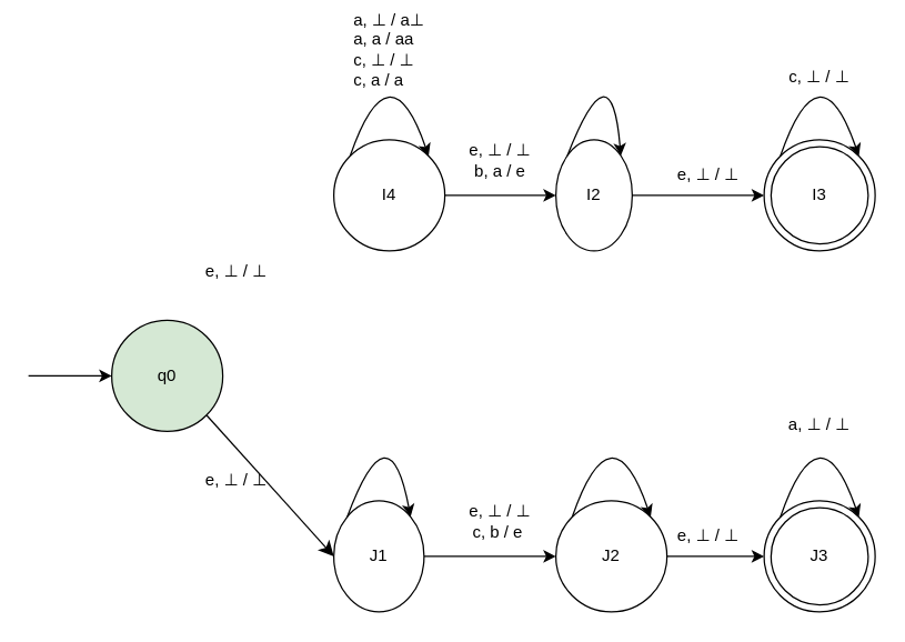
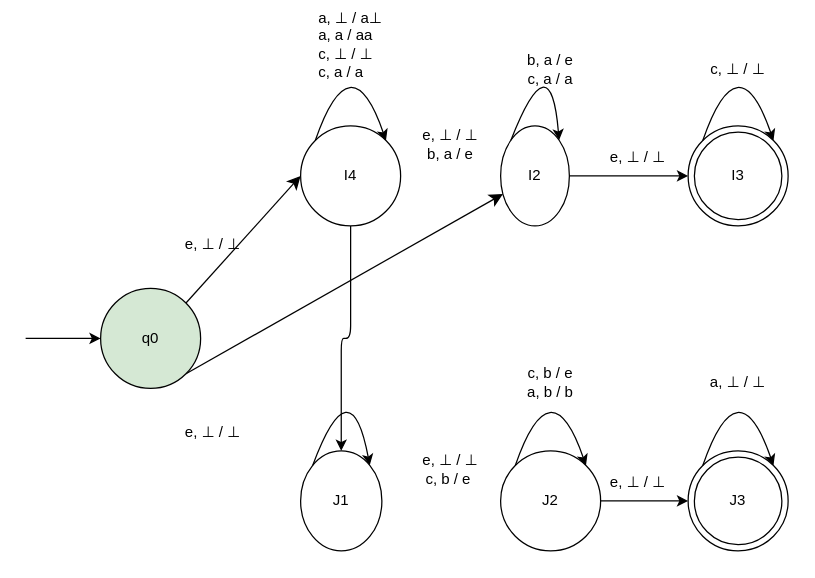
+ <mxCell id="18" value="&lt;div&gt;b, a / e&lt;/div&gt;&lt;div&gt;c, a / a&lt;/div&gt;" style="text;html=1;whiteSpace=wrap;strokeColor=none;fillColor=none;align=center;verticalAlign=middle;rounded=0;" vertex="1" parent="1"><mxGeometry x="410" y="40" width="60" height="30" as="geometry" /></mxCell>
- <mxCell id="5" style="edgeStyle=orthogonalEdgeStyle;rounded=1;orthogonalLoop=1;jettySize=auto;html=1;" edge="1" parent="1" source="6" target="15"><mxGeometry relative="1" as="geometry" /></mxCell>
+ <mxCell id="5" style="edgeStyle=orthogonalEdgeStyle;rounded=1;orthogonalLoop=1;jettySize=auto;html=1;" edge="1" parent="1" source="6" target="8"><mxGeometry relative="1" as="geometry" /></mxCell>
+ <mxCell id="2" style="edgeStyle=none;curved=1;rounded=1;orthogonalLoop=1;jettySize=auto;html=1;exitX=1;exitY=0;exitDx=0;exitDy=0;entryX=0;entryY=0.5;entryDx=0;entryDy=0;fontSize=12;startSize=8;endSize=8;" parent="1" source="4" target="6" edge="1"><mxGeometry relative="1" as="geometry" /></mxCell>
+ <mxCell id="26" value="c, b / e&lt;div&gt;a, b / b&lt;/div&gt;" style="text;html=1;whiteSpace=wrap;strokeColor=none;fillColor=none;align=center;verticalAlign=middle;rounded=0;" vertex="1" parent="1"><mxGeometry x="410" y="290" width="60" height="30" as="geometry" /></mxCell>
- <mxCell id="3" style="edgeStyle=none;curved=1;rounded=1;orthogonalLoop=1;jettySize=auto;html=1;exitX=1;exitY=1;exitDx=0;exitDy=0;entryX=0;entryY=0.5;entryDx=0;entryDy=0;fontSize=12;startSize=8;endSize=8;" parent="1" source="4" target="8" edge="1"><mxGeometry relative="1" as="geometry" /></mxCell>
+ <mxCell id="3" style="edgeStyle=none;curved=1;rounded=1;orthogonalLoop=1;jettySize=auto;html=1;exitX=1;exitY=1;exitDx=0;exitDy=0;fontSize=12;startSize=8;endSize=8;" parent="1" source="4" target="15" edge="1"><mxGeometry relative="1" as="geometry" /></mxCell>
- <mxCell id="7" style="edgeStyle=orthogonalEdgeStyle;rounded=1;orthogonalLoop=1;jettySize=auto;html=1;entryX=0;entryY=0.5;entryDx=0;entryDy=0;" edge="1" parent="1" source="8" target="23"><mxGeometry relative="1" as="geometry" /></mxCell>
